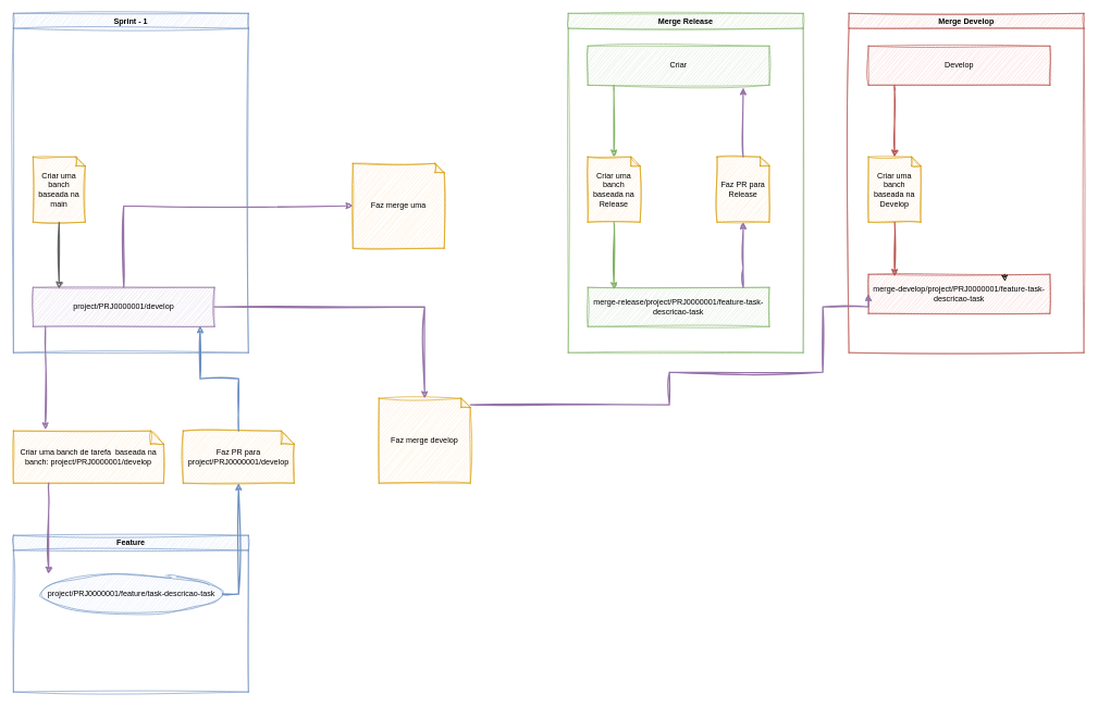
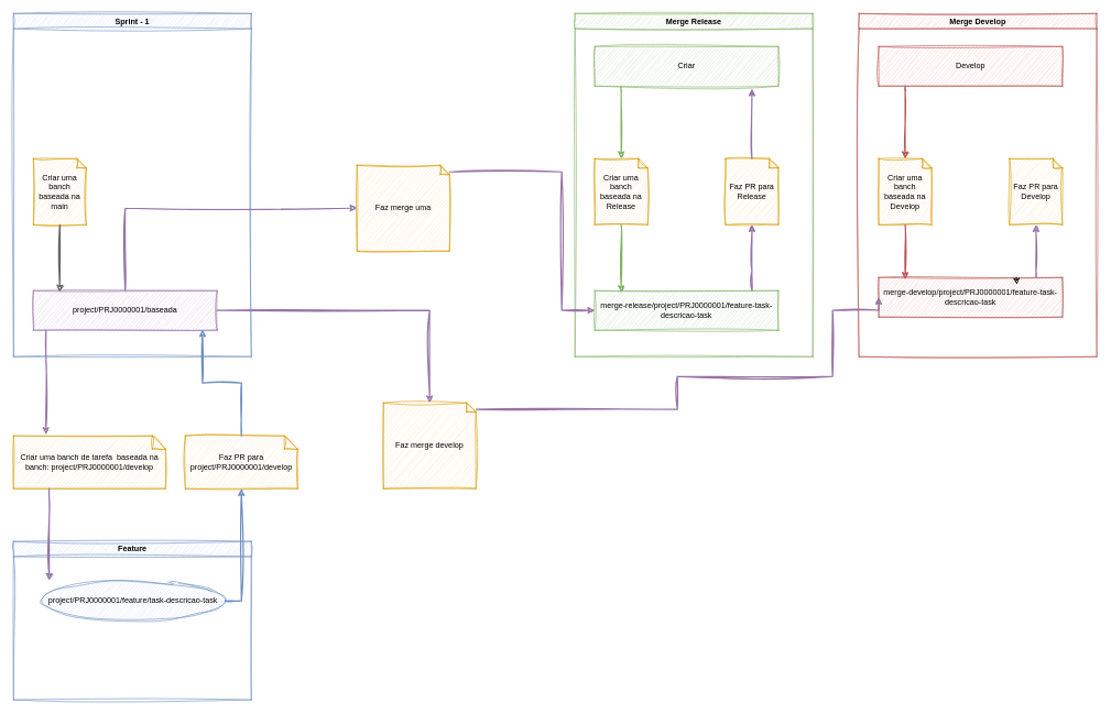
+ <mxCell id="32" value="Faz PR para Develop" style="shape=note;whiteSpace=wrap;html=1;backgroundOutline=1;darkOpacity=0.05;fillColor=#ffe6cc;strokeColor=#d79b00;size=14;sketch=1;curveFitting=1;jiggle=2;" parent="26" vertex="1"><mxGeometry x="228" y="220" width="80" height="100" as="geometry" /></mxCell>
+ <mxCell id="23" style="edgeStyle=orthogonalEdgeStyle;rounded=0;orthogonalLoop=1;jettySize=auto;html=1;entryX=0;entryY=0.5;entryDx=0;entryDy=0;fillColor=#e1d5e7;strokeColor=#9673a6;strokeWidth=2;sketch=1;curveFitting=1;jiggle=2;" parent="1" source="24" target="10" edge="1"><mxGeometry relative="1" as="geometry"><Array as="points"><mxPoint x="850" y="260" /><mxPoint x="850" y="470" /></Array></mxGeometry></mxCell>
+ <mxCell id="34" style="edgeStyle=orthogonalEdgeStyle;rounded=0;orthogonalLoop=1;jettySize=auto;html=1;entryX=0.5;entryY=1;entryDx=0;entryDy=0;entryPerimeter=0;fillColor=#e1d5e7;strokeColor=#9673a6;strokeWidth=2;sketch=1;curveFitting=1;jiggle=2;" parent="26" source="28" target="32" edge="1"><mxGeometry relative="1" as="geometry"><Array as="points"><mxPoint x="268" y="390" /><mxPoint x="268" y="390" /></Array></mxGeometry></mxCell>
- <mxCell id="5" value="project/PRJ0000001/develop" style="rounded=0;whiteSpace=wrap;html=1;fillColor=#e1d5e7;strokeColor=#9673a6;sketch=1;curveFitting=1;jiggle=2;" parent="4" vertex="1"><mxGeometry x="30" y="420" width="278" height="60" as="geometry" /></mxCell>
+ <mxCell id="5" value="project/PRJ0000001/baseada" style="rounded=0;whiteSpace=wrap;html=1;fillColor=#e1d5e7;strokeColor=#9673a6;sketch=1;curveFitting=1;jiggle=2;" parent="4" vertex="1"><mxGeometry x="30" y="420" width="278" height="60" as="geometry" /></mxCell>
